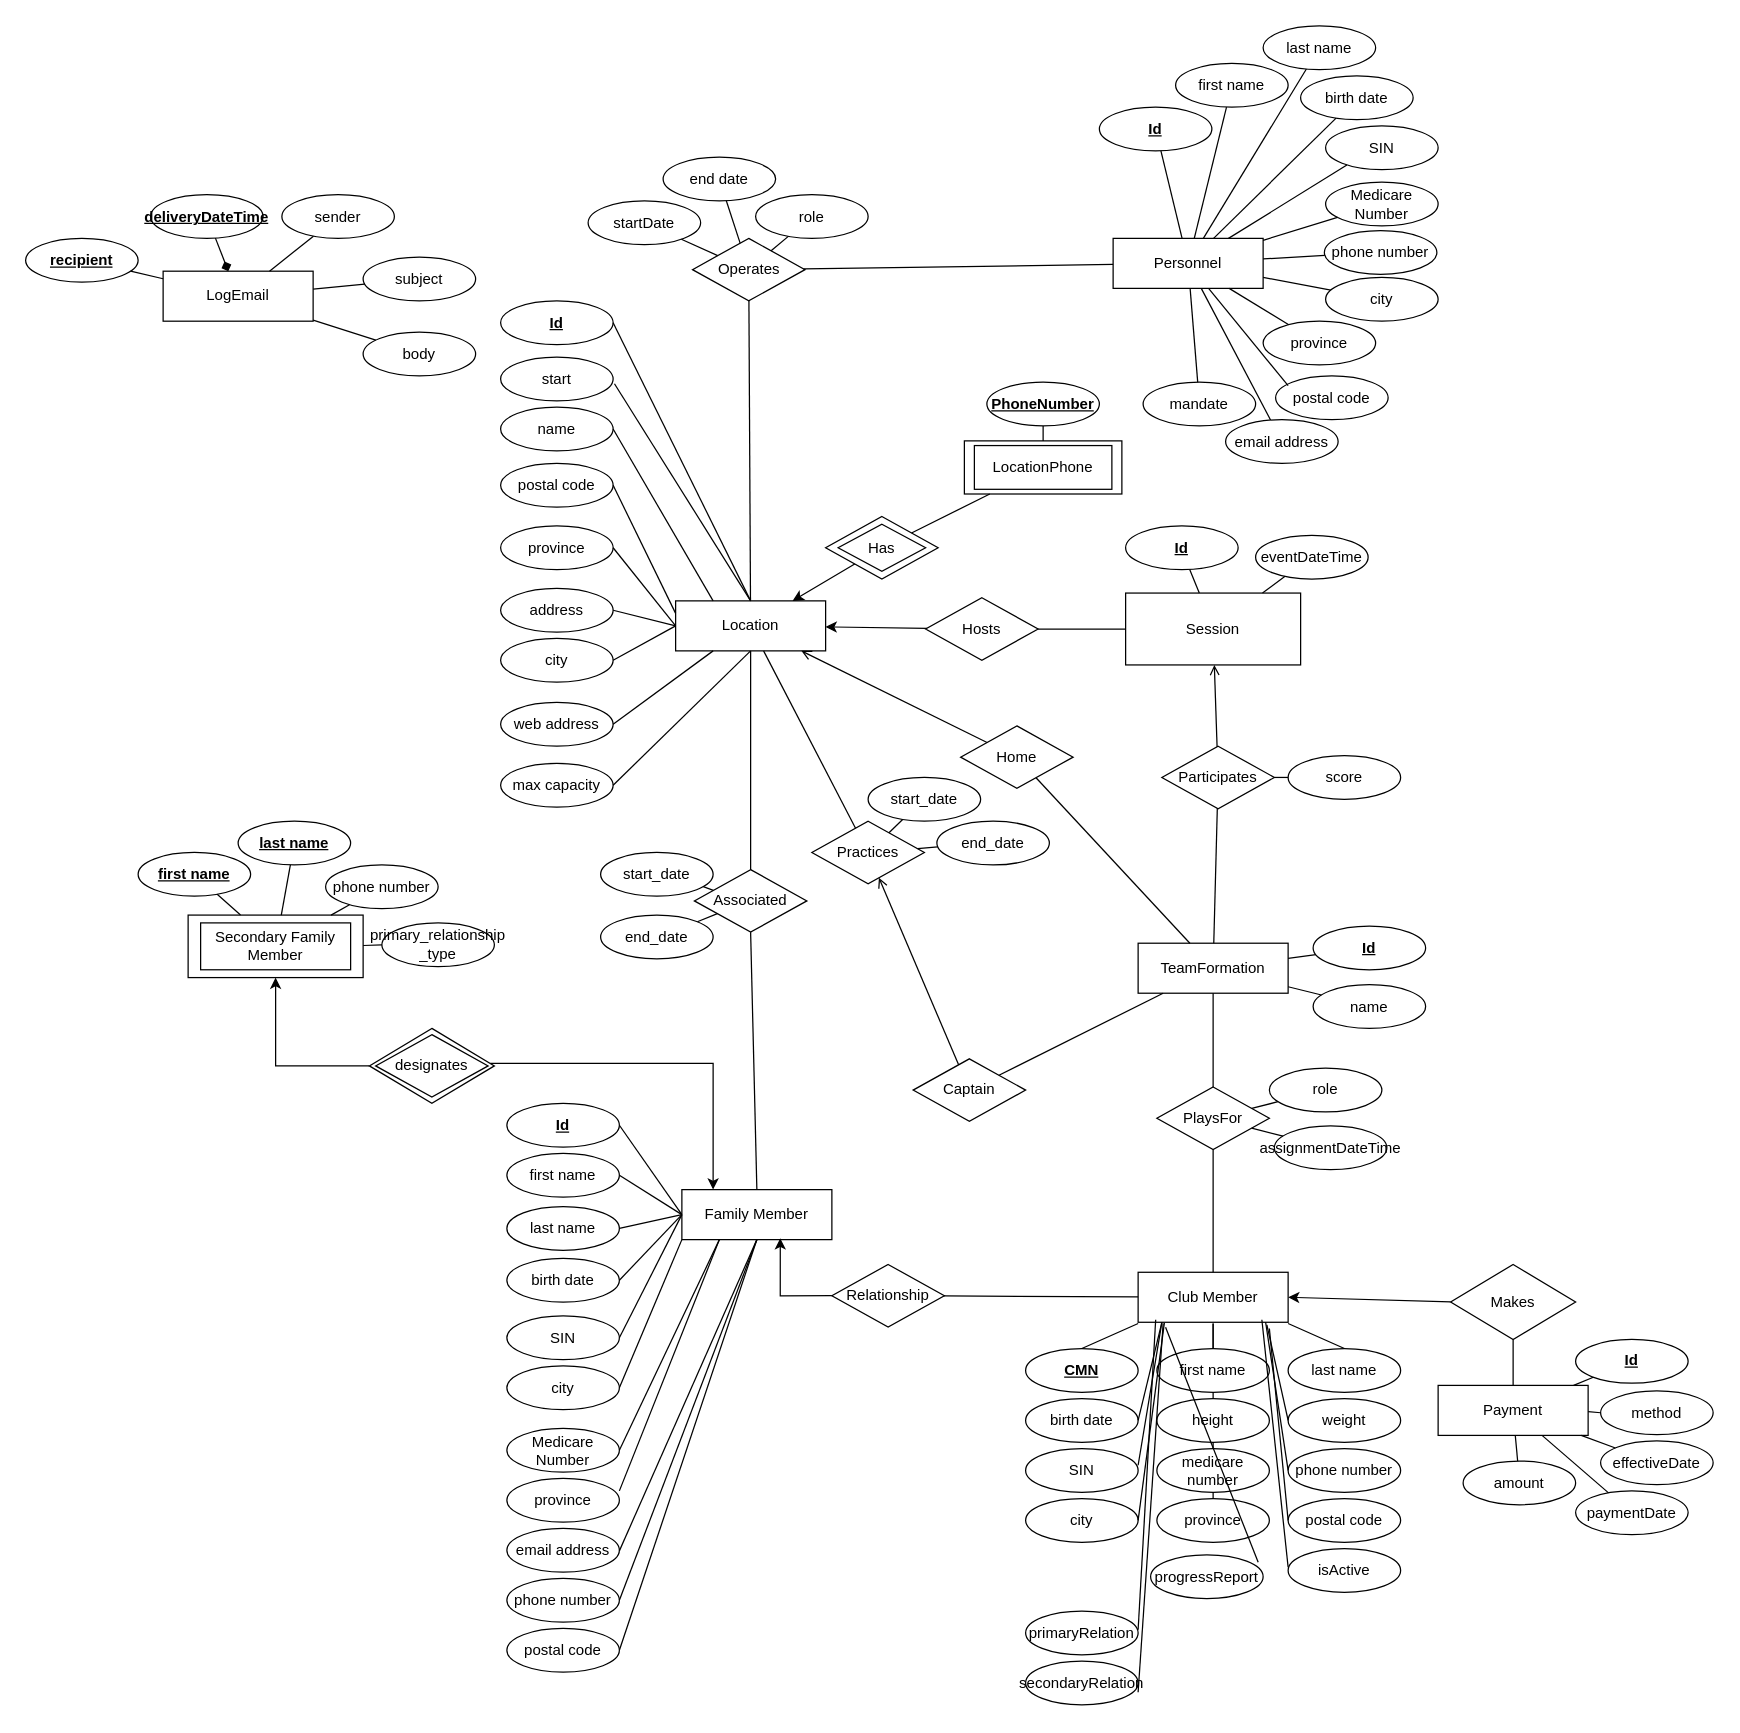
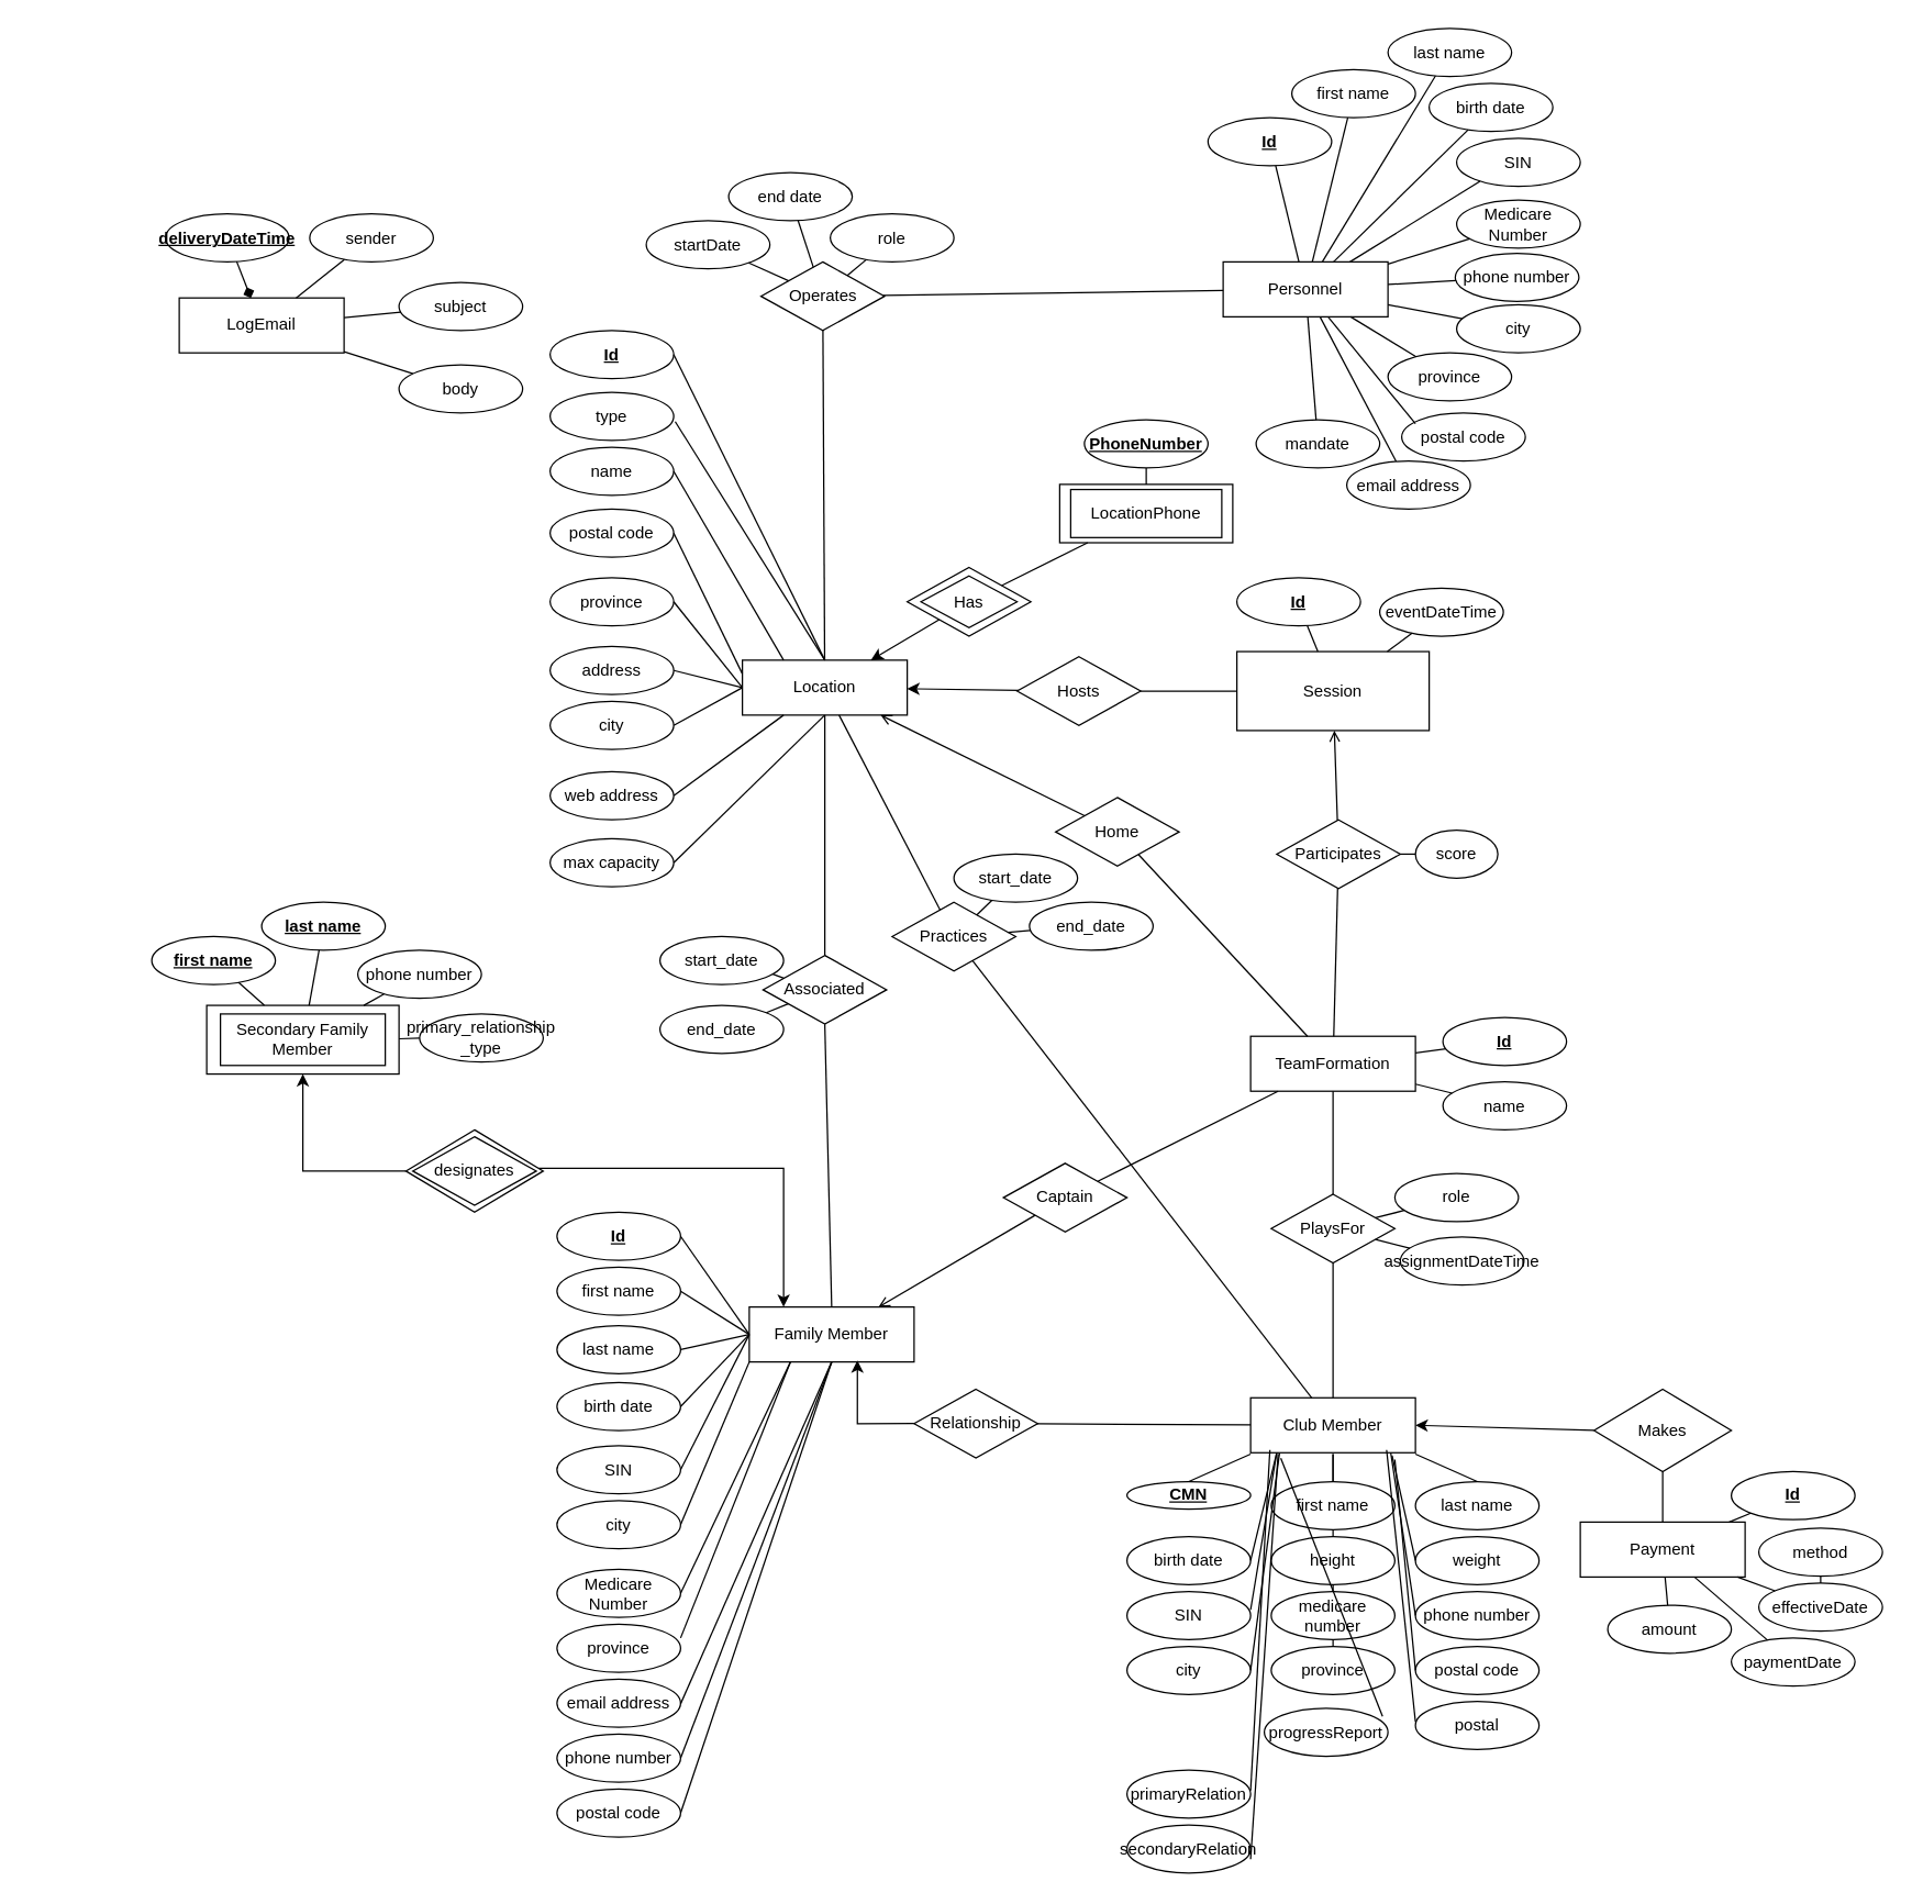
- <mxCell id="152" value="&lt;b&gt;&lt;u&gt;recipient&lt;/u&gt;&lt;/b&gt;" style="ellipse;whiteSpace=wrap;html=1;" parent="1" vertex="1"><mxGeometry x="20" y="190" width="90" height="35" as="geometry" /></mxCell>
- <mxCell id="153" value="" style="endArrow=none;html=1;rounded=0;" parent="1" source="147" target="152" edge="1"><mxGeometry width="50" height="50" relative="1" as="geometry"><mxPoint x="10" y="275" as="sourcePoint" /><mxPoint x="60" y="225" as="targetPoint" /></mxGeometry></mxCell>
- <mxCell id="158" value="start" style="ellipse;whiteSpace=wrap;html=1;" parent="1" vertex="1"><mxGeometry x="400" y="285" width="90" height="35" as="geometry" /></mxCell>
+ <mxCell id="158" value="type" style="ellipse;whiteSpace=wrap;html=1;" parent="1" vertex="1"><mxGeometry x="400" y="285" width="90" height="35" as="geometry" /></mxCell>
- <mxCell id="135" value="score" style="ellipse;whiteSpace=wrap;html=1;" parent="1" vertex="1"><mxGeometry x="1030" y="603.75" width="90" height="35" as="geometry" /></mxCell>
+ <mxCell id="135" value="score" style="ellipse;whiteSpace=wrap;html=1;" parent="1" vertex="1"><mxGeometry x="1030" y="603.75" width="60" height="35" as="geometry" /></mxCell>
- <mxCell id="201" value="" style="endArrow=open;html=1;rounded=0;endFill=0;" edge="1" parent="1" source="199" target="193"><mxGeometry width="50" height="50" relative="1" as="geometry"><mxPoint x="768" y="839.37" as="sourcePoint" /><mxPoint x="620" y="766.37" as="targetPoint" /></mxGeometry></mxCell>
+ <mxCell id="201" value="" style="endArrow=open;html=1;rounded=0;endFill=0;" edge="1" parent="1" source="199" target="53"><mxGeometry width="50" height="50" relative="1" as="geometry"><mxPoint x="768" y="839.37" as="sourcePoint" /><mxPoint x="620" y="766.37" as="targetPoint" /></mxGeometry></mxCell>
+ <mxCell id="202" value="" style="endArrow=none;html=1;rounded=0;" edge="1" parent="1" source="79" target="193"><mxGeometry width="50" height="50" relative="1" as="geometry"><mxPoint x="615" y="961" as="sourcePoint" /><mxPoint x="610" y="755" as="targetPoint" /></mxGeometry></mxCell>
- <mxCell id="84" value="&lt;b&gt;&lt;u&gt;CMN&lt;/u&gt;&lt;/b&gt;" style="ellipse;whiteSpace=wrap;html=1;" parent="1" vertex="1"><mxGeometry x="820" y="1078.12" width="90" height="35" as="geometry" /></mxCell>
+ <mxCell id="84" value="&lt;b&gt;&lt;u&gt;CMN&lt;/u&gt;&lt;/b&gt;" style="ellipse;whiteSpace=wrap;html=1;" parent="1" vertex="1"><mxGeometry x="820" y="1078.12" width="90" height="20" as="geometry" /></mxCell>
- <mxCell id="125" value="" style="endArrow=none;html=1;rounded=0;" parent="1" source="117" edge="1" target="114"><mxGeometry width="50" height="50" relative="1" as="geometry"><mxPoint x="1250" y="1127.62" as="sourcePoint" /><mxPoint x="1210" y="1146.62" as="targetPoint" /></mxGeometry></mxCell>
+ <mxCell id="125" value="" style="endArrow=none;html=1;rounded=0;" parent="1" source="117" edge="1" target="118"><mxGeometry width="50" height="50" relative="1" as="geometry"><mxPoint x="1250" y="1127.62" as="sourcePoint" /><mxPoint x="1210" y="1146.62" as="targetPoint" /></mxGeometry></mxCell>
- <mxCell id="181" value="isActive" style="ellipse;whiteSpace=wrap;html=1;" parent="1" vertex="1"><mxGeometry x="1030" y="1238.12" width="90" height="35" as="geometry" /></mxCell>
+ <mxCell id="181" value="postal" style="ellipse;whiteSpace=wrap;html=1;" parent="1" vertex="1"><mxGeometry x="1030" y="1238.12" width="90" height="35" as="geometry" /></mxCell>
